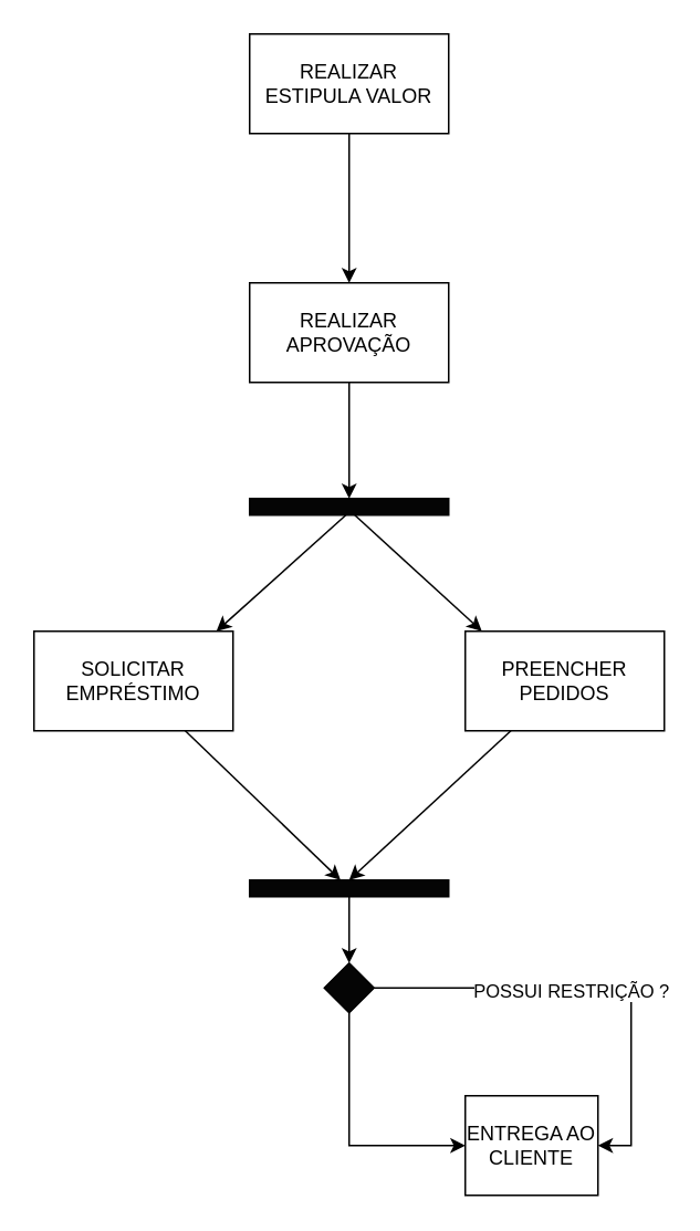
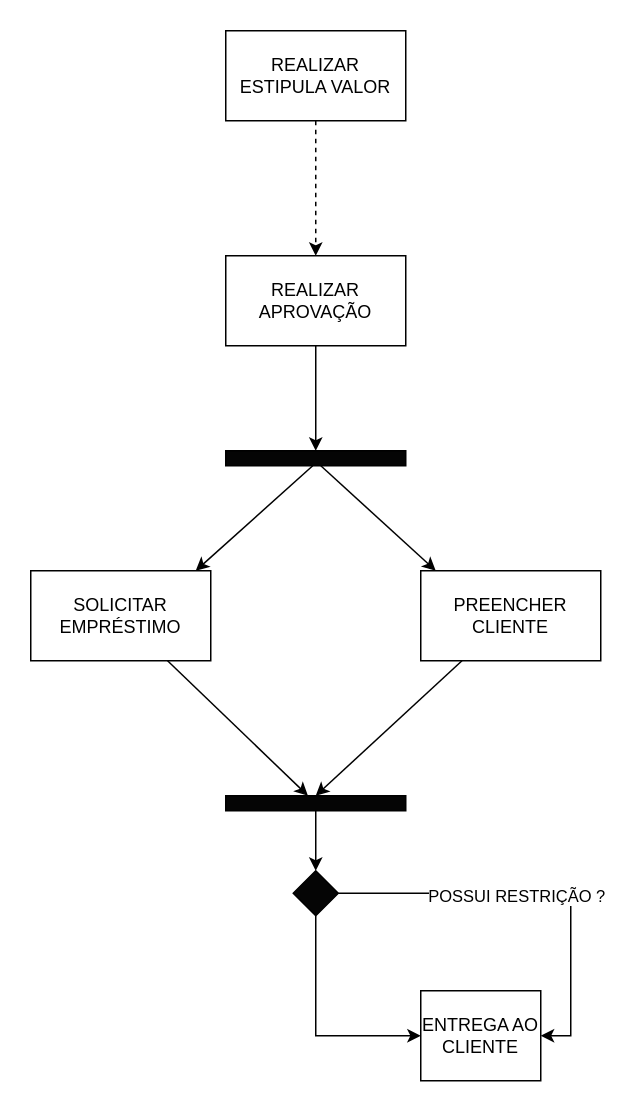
- <mxCell id="4" style="edgeStyle=orthogonalEdgeStyle;rounded=0;orthogonalLoop=1;jettySize=auto;html=1;entryX=0.5;entryY=0;entryDx=0;entryDy=0;" edge="1" parent="1" source="5" target="3"><mxGeometry relative="1" as="geometry" /></mxCell>
+ <mxCell id="4" style="edgeStyle=orthogonalEdgeStyle;rounded=0;orthogonalLoop=1;jettySize=auto;html=1;entryX=0.5;entryY=0;entryDx=0;entryDy=0;dashed=1;" edge="1" parent="1" source="5" target="3"><mxGeometry relative="1" as="geometry" /></mxCell>
- <mxCell id="12" value="PREENCHER PEDIDOS" style="rounded=0;whiteSpace=wrap;html=1;" vertex="1" parent="1"><mxGeometry x="280" y="380" width="120" height="60" as="geometry" /></mxCell>
+ <mxCell id="12" value="PREENCHER CLIENTE" style="rounded=0;whiteSpace=wrap;html=1;" vertex="1" parent="1"><mxGeometry x="280" y="380" width="120" height="60" as="geometry" /></mxCell>
